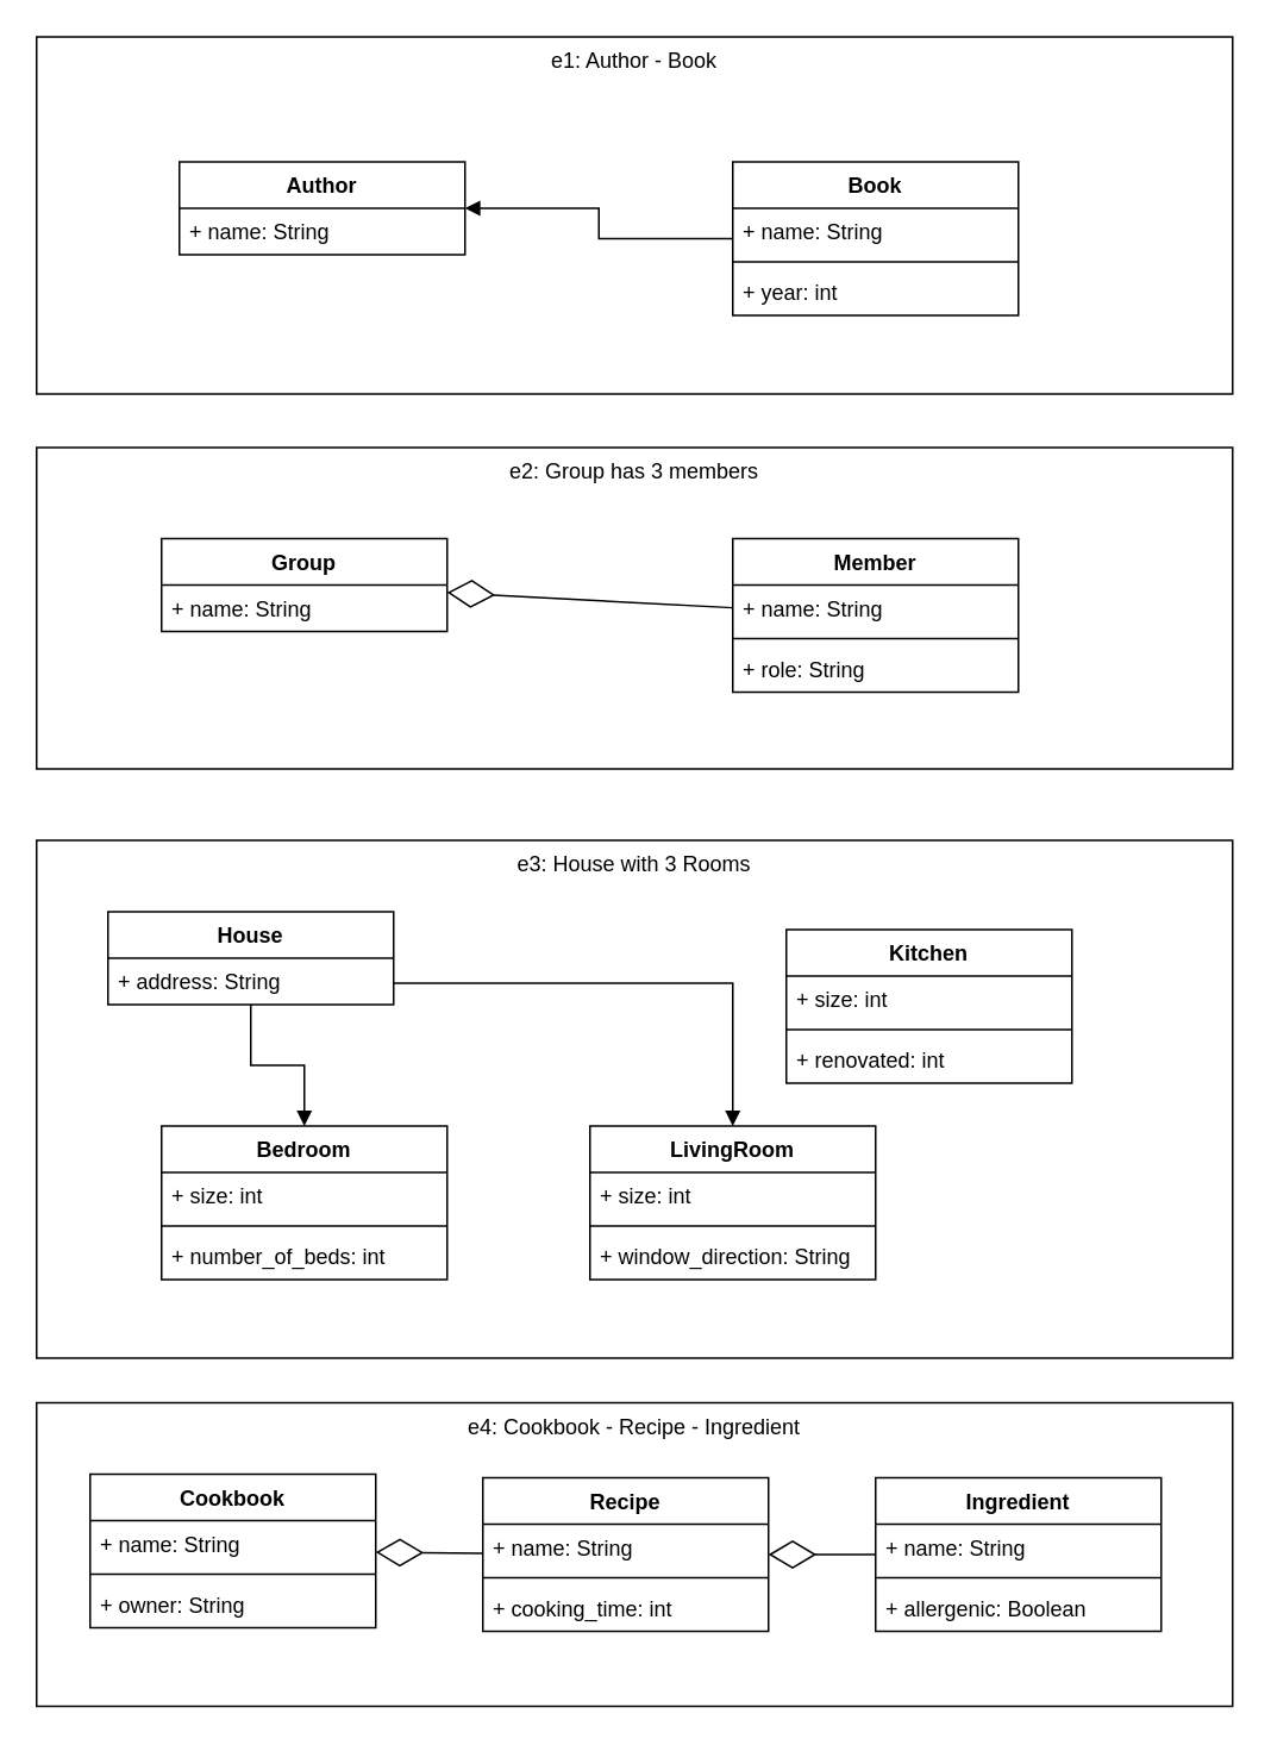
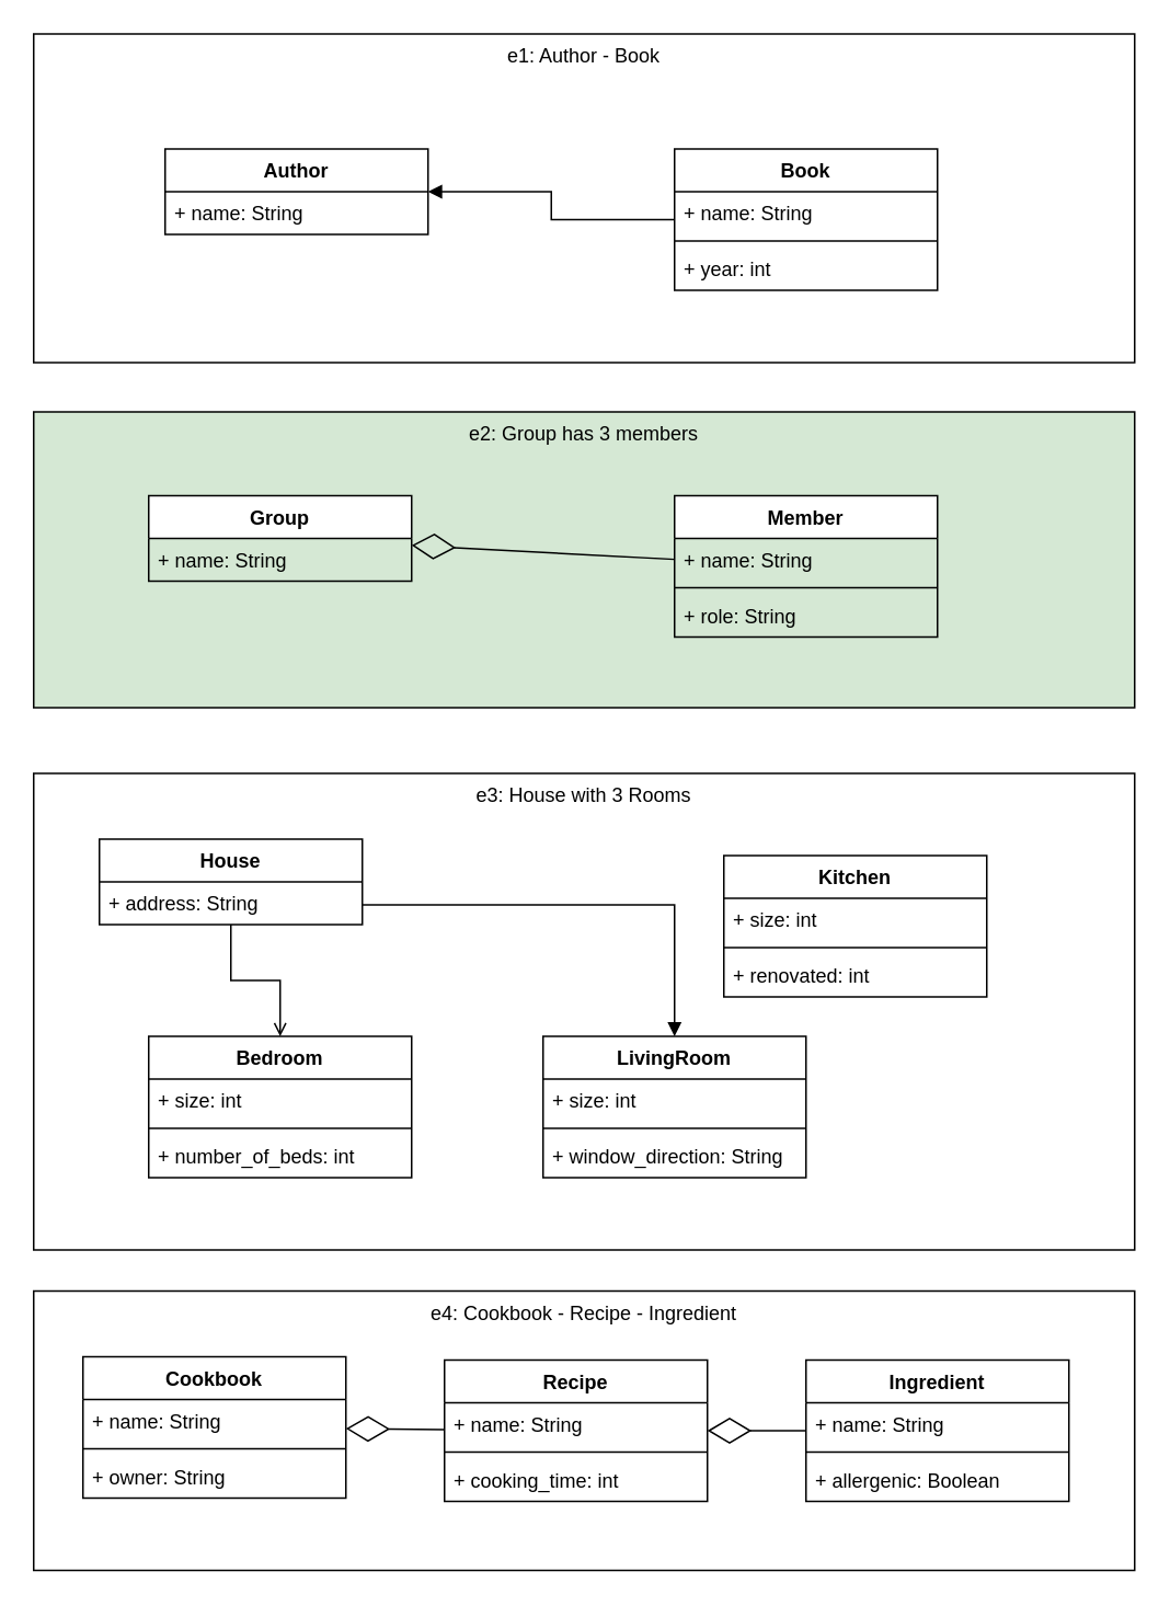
- <mxCell id="10" value="e2: Group has 3 members" style="rounded=0;whiteSpace=wrap;html=1;verticalAlign=top;" parent="1" vertex="1"><mxGeometry x="20" y="250" width="670" height="180" as="geometry" /></mxCell>
+ <mxCell id="10" value="e2: Group has 3 members" style="rounded=0;whiteSpace=wrap;html=1;verticalAlign=top;fillColor=#d5e8d4;" parent="1" vertex="1"><mxGeometry x="20" y="250" width="670" height="180" as="geometry" /></mxCell>
- <mxCell id="49" value="" style="endArrow=block;endFill=1;html=1;edgeStyle=orthogonalEdgeStyle;align=left;verticalAlign=top;rounded=0;" parent="1" source="34" target="40" edge="1"><mxGeometry x="-1" relative="1" as="geometry"><mxPoint x="300" y="630" as="sourcePoint" /><mxPoint x="460" y="630" as="targetPoint" /></mxGeometry></mxCell>
+ <mxCell id="49" value="" style="endArrow=open;endFill=1;html=1;edgeStyle=orthogonalEdgeStyle;align=left;verticalAlign=top;rounded=0;" parent="1" source="34" target="40" edge="1"><mxGeometry x="-1" relative="1" as="geometry"><mxPoint x="300" y="630" as="sourcePoint" /><mxPoint x="460" y="630" as="targetPoint" /></mxGeometry></mxCell>
